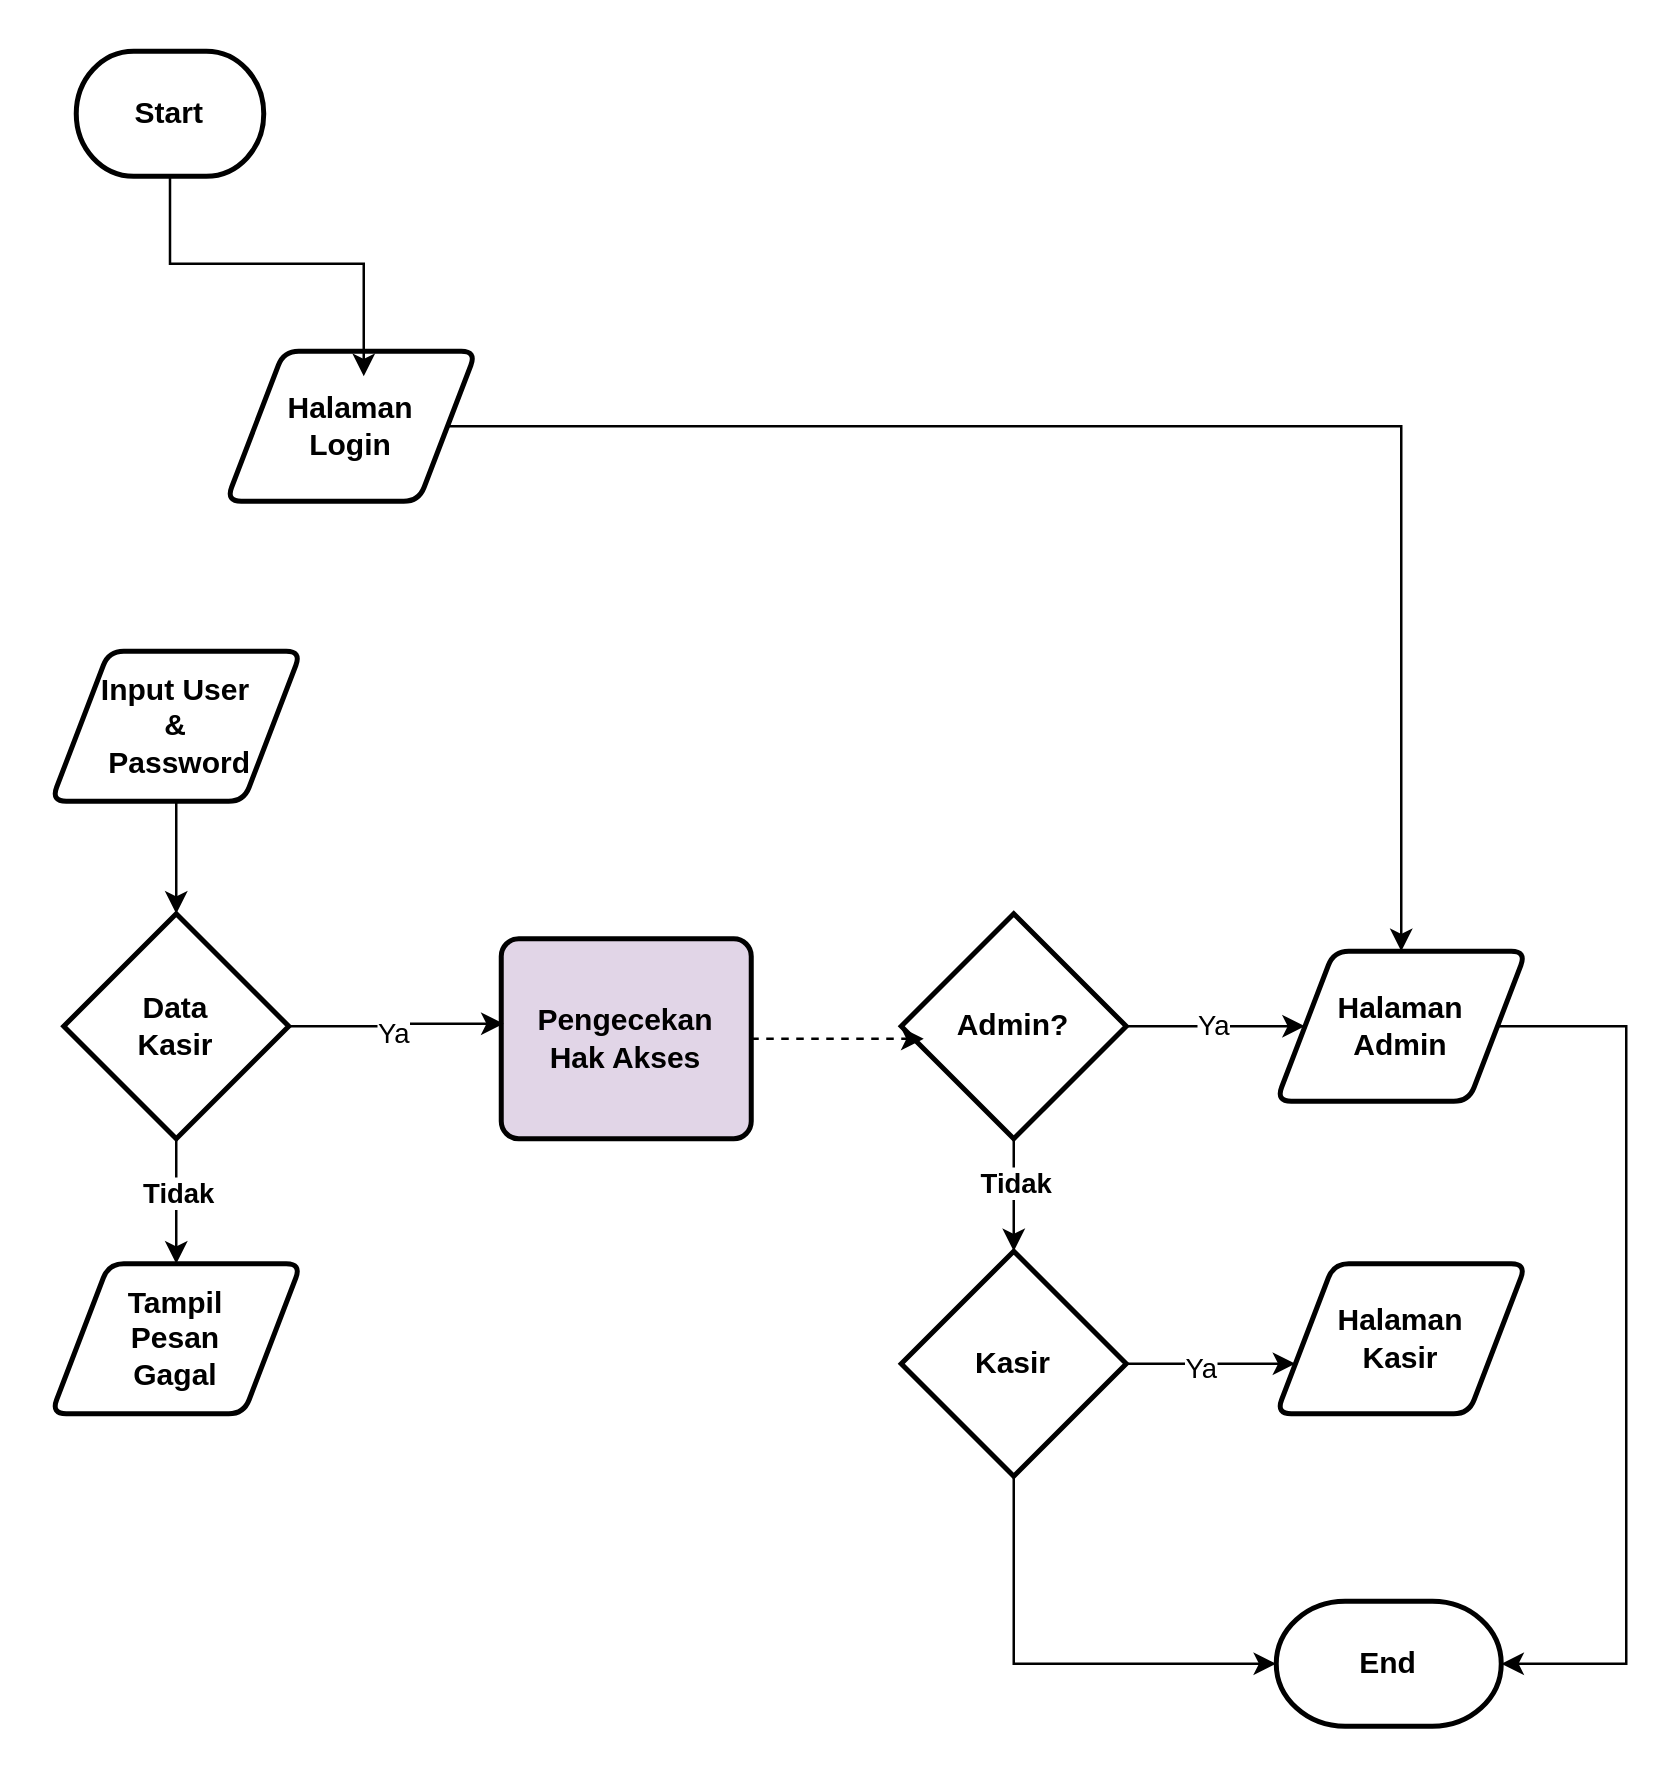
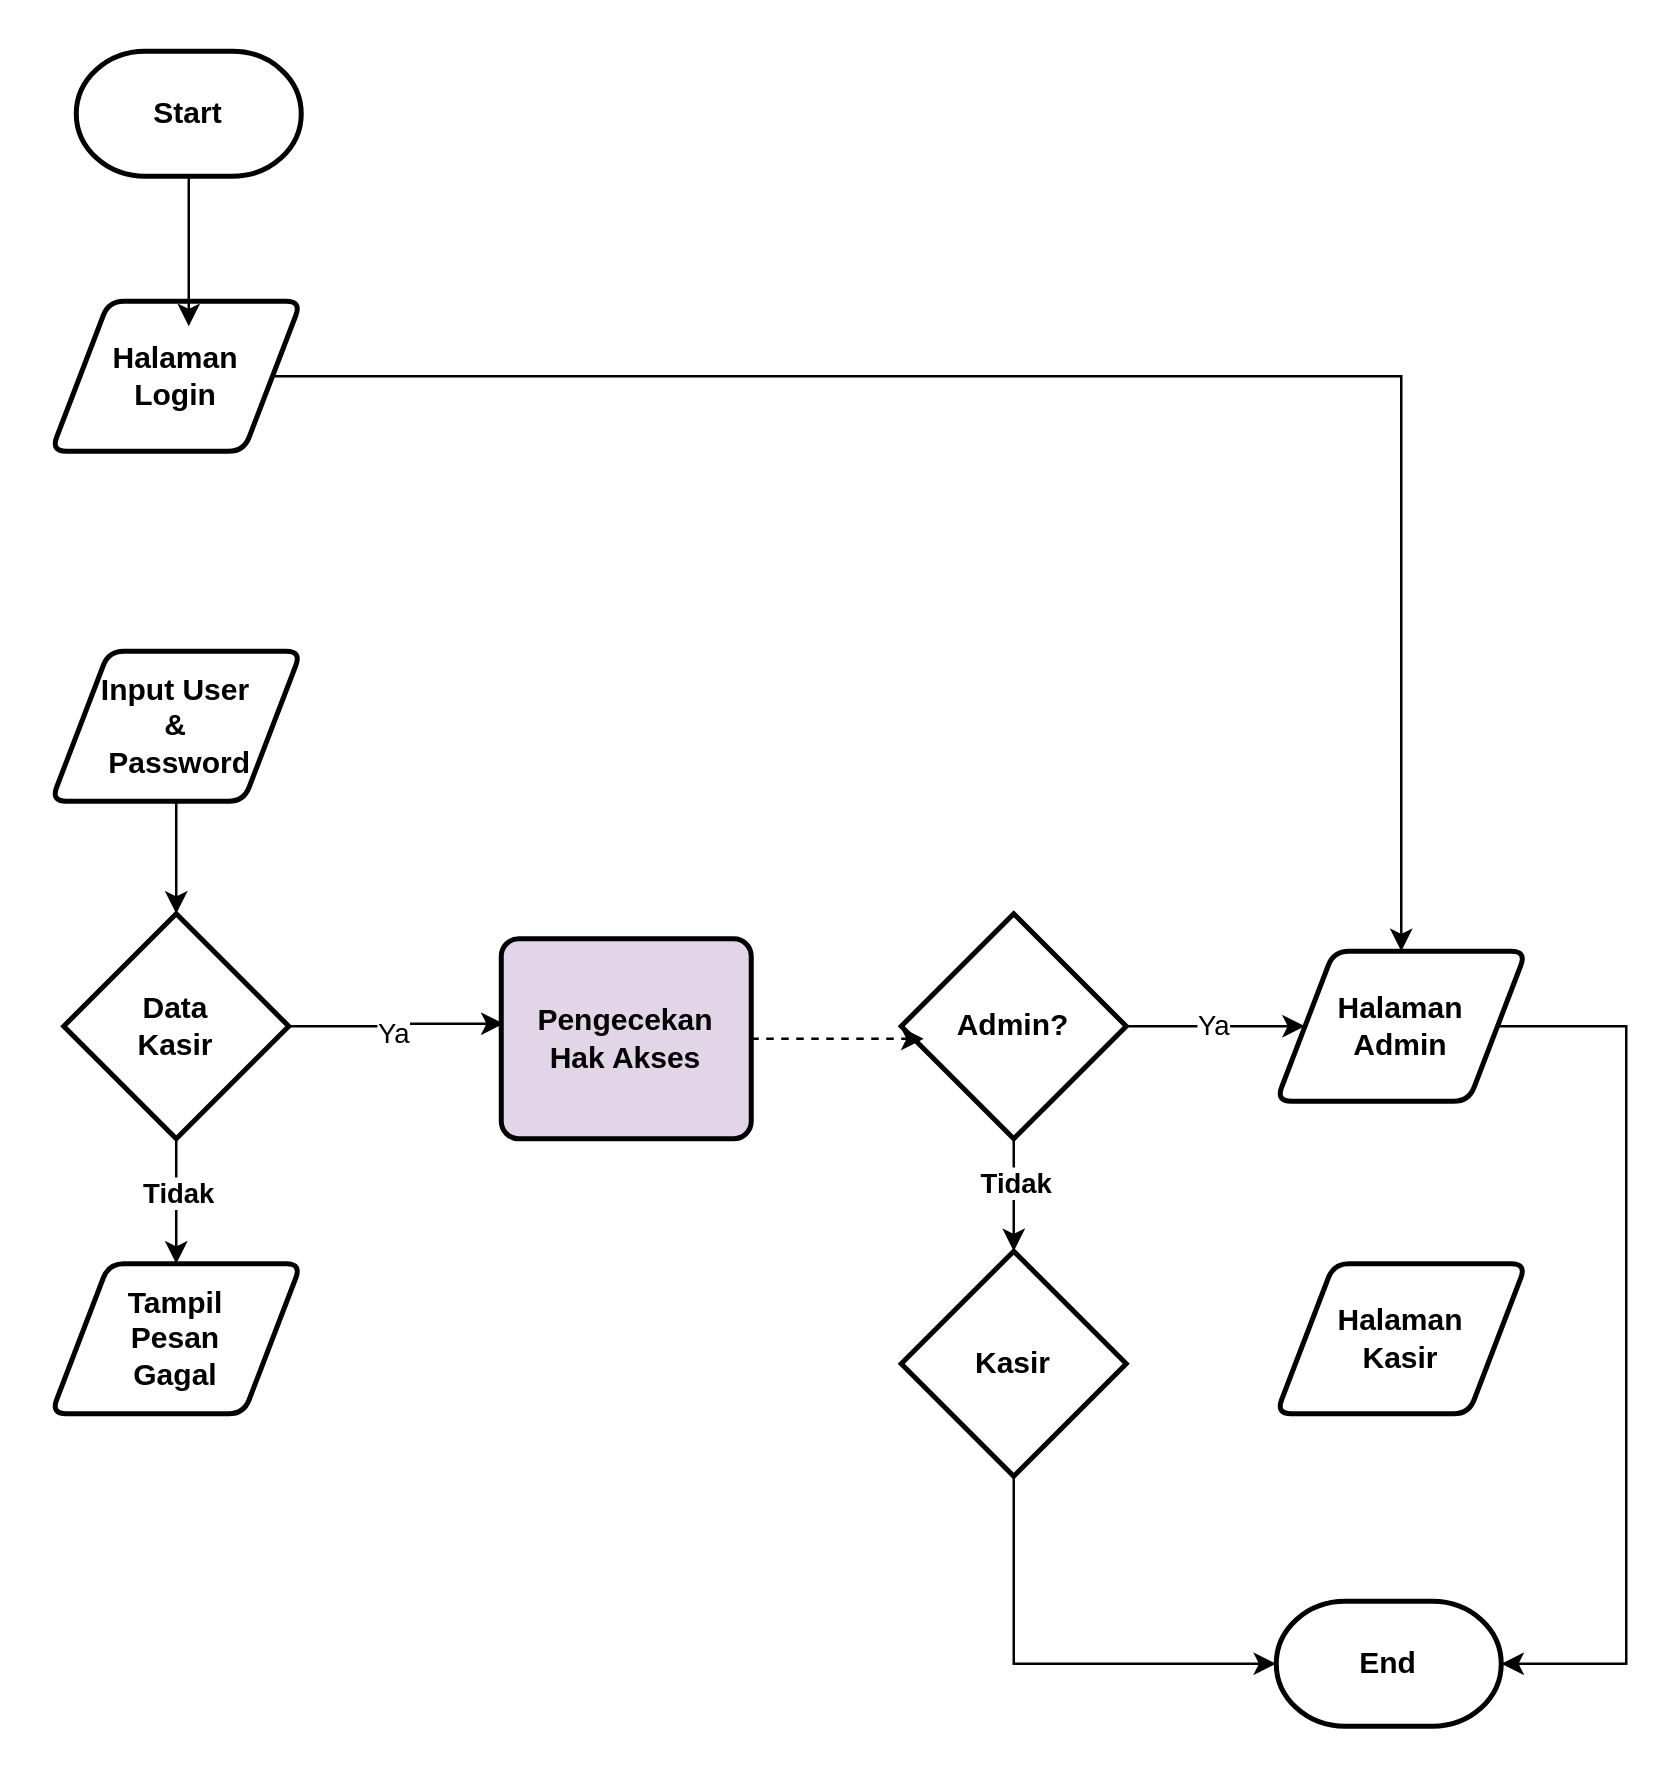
- <mxCell id="2" value="&lt;b&gt;Start&lt;/b&gt;" style="strokeWidth=2;html=1;shape=mxgraph.flowchart.terminator;whiteSpace=wrap;" parent="1" vertex="1"><mxGeometry x="30" y="20" width="75" height="50" as="geometry" /></mxCell>
+ <mxCell id="2" value="&lt;b&gt;Start&lt;/b&gt;" style="strokeWidth=2;html=1;shape=mxgraph.flowchart.terminator;whiteSpace=wrap;" parent="1" vertex="1"><mxGeometry x="30" y="20" width="90" height="50" as="geometry" /></mxCell>
- <mxCell id="5" value="&lt;b&gt;Halaman&lt;br&gt;Login&lt;/b&gt;" style="shape=parallelogram;html=1;strokeWidth=2;perimeter=parallelogramPerimeter;whiteSpace=wrap;rounded=1;arcSize=12;size=0.23;" parent="1" vertex="1"><mxGeometry x="90" y="140" width="100" height="60" as="geometry" /></mxCell>
+ <mxCell id="5" value="&lt;b&gt;Halaman&lt;br&gt;Login&lt;/b&gt;" style="shape=parallelogram;html=1;strokeWidth=2;perimeter=parallelogramPerimeter;whiteSpace=wrap;rounded=1;arcSize=12;size=0.23;" parent="1" vertex="1"><mxGeometry x="20" y="120" width="100" height="60" as="geometry" /></mxCell>
- <mxCell id="20" style="edgeStyle=orthogonalEdgeStyle;rounded=0;orthogonalLoop=1;jettySize=auto;html=1;" parent="1" source="22" target="27" edge="1"><mxGeometry relative="1" as="geometry"><Array as="points"><mxPoint x="500" y="545" /><mxPoint x="500" y="545" /></Array></mxGeometry></mxCell>
- <mxCell id="21" value="Ya" style="edgeLabel;html=1;align=center;verticalAlign=middle;resizable=0;points=[];" parent="20" vertex="1" connectable="0"><mxGeometry x="-0.143" y="-1" relative="1" as="geometry"><mxPoint as="offset" /></mxGeometry></mxCell>
